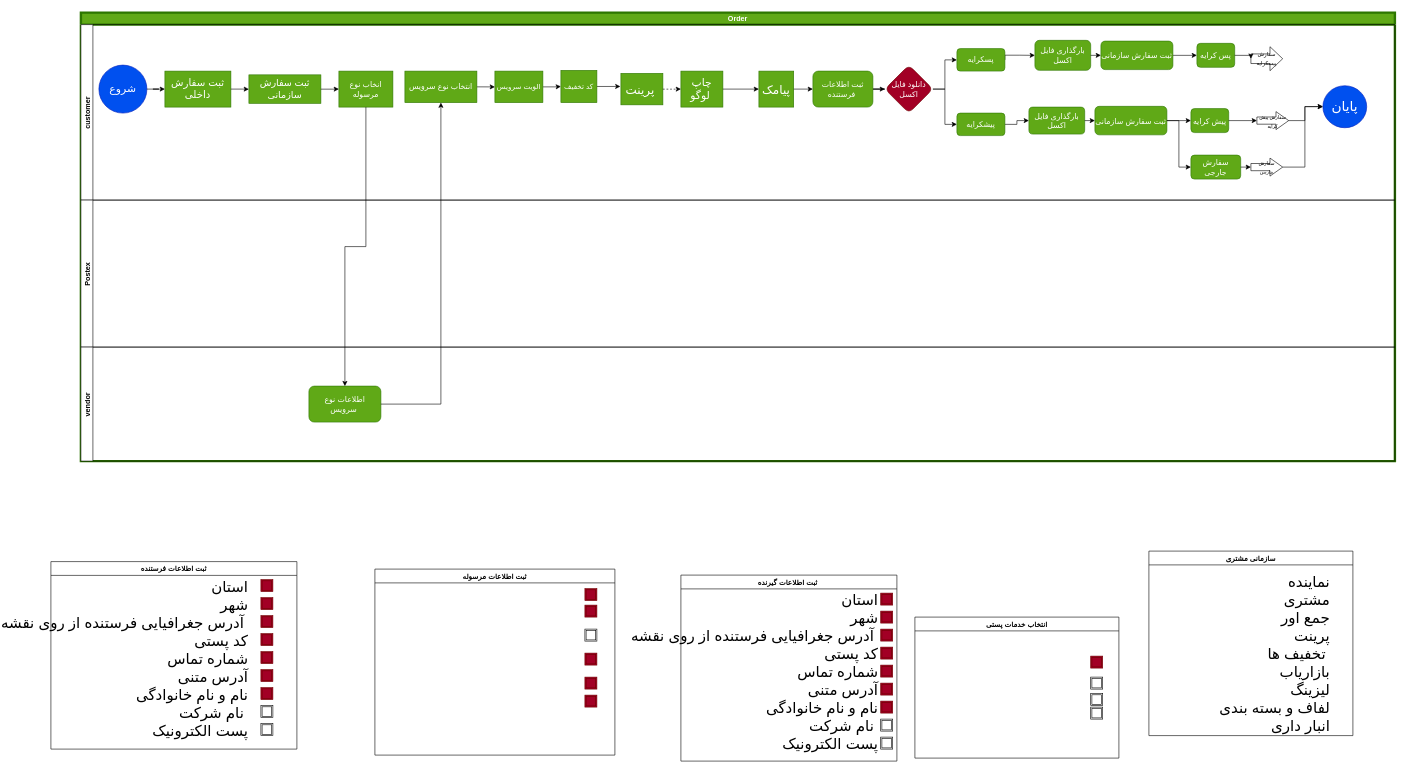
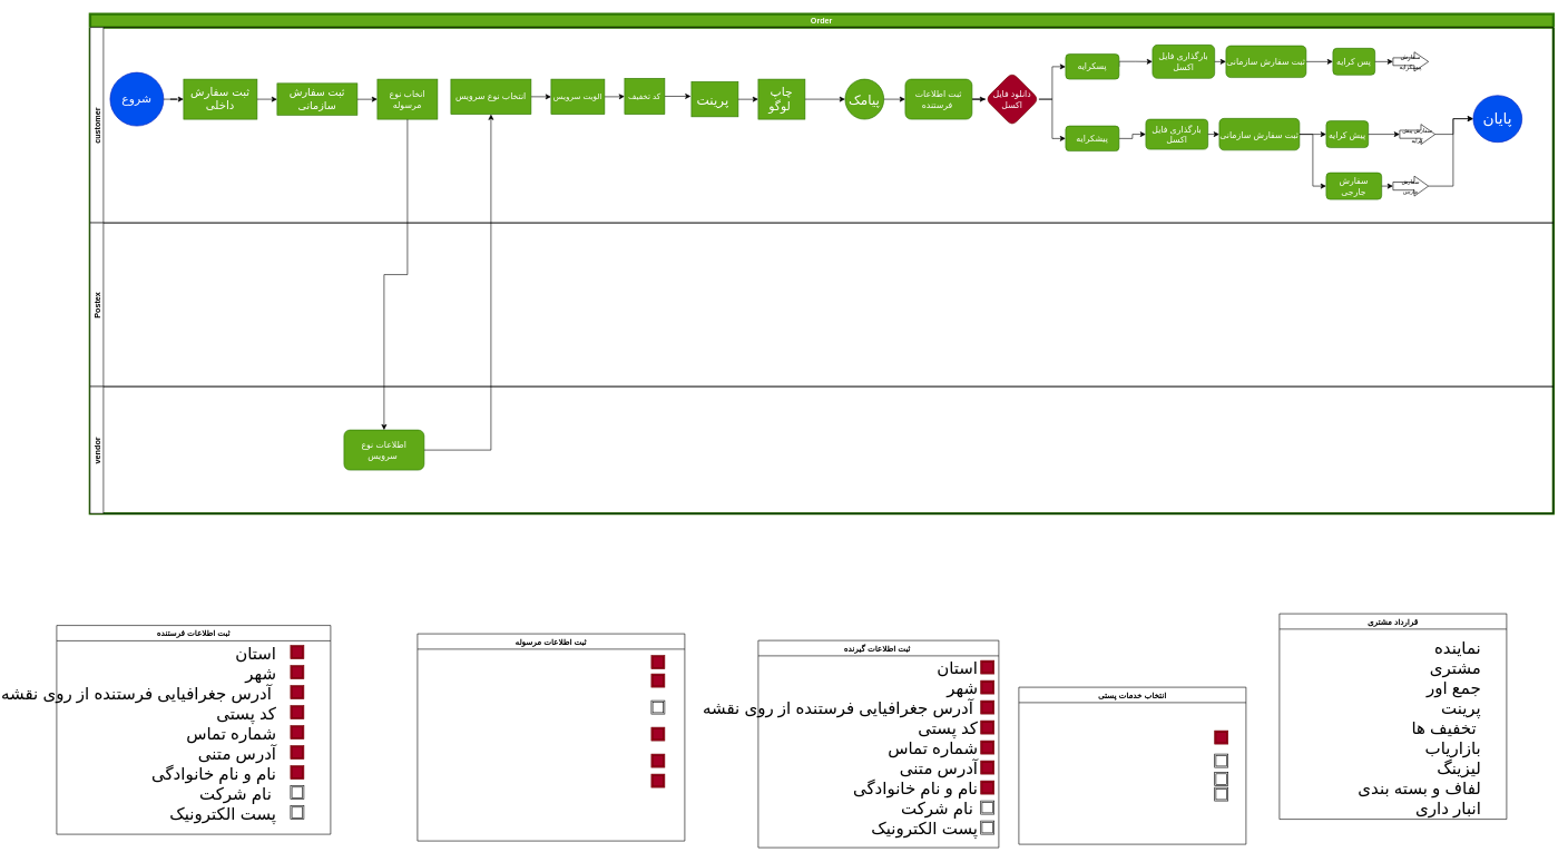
- <mxCell id="41" value="&lt;font style=&quot;font-size: 9px&quot;&gt;سفارش پیسکرایه&lt;/font&gt;" style="shape=singleArrow;whiteSpace=wrap;html=1;arrowWidth=0.4;arrowSize=0.4;rounded=0;" vertex="1" parent="3"><mxGeometry x="1950" y="36.88" width="53" height="40" as="geometry" /></mxCell>
+ <mxCell id="41" value="&lt;font style=&quot;font-size: 9px&quot;&gt;سفارش پیسکرایه&lt;/font&gt;" style="shape=singleArrow;whiteSpace=wrap;html=1;arrowWidth=0.4;arrowSize=0.4;rounded=0;" vertex="1" parent="3"><mxGeometry x="1950" y="36.88" width="53" height="28.75" as="geometry" /></mxCell>
- <mxCell id="7" value="" style="edgeStyle=orthogonalEdgeStyle;rounded=0;orthogonalLoop=1;jettySize=auto;html=1;dashed=1;" edge="1" parent="3" source="6" target="5"><mxGeometry relative="1" as="geometry" /></mxCell>
+ <mxCell id="7" value="" style="edgeStyle=orthogonalEdgeStyle;rounded=0;orthogonalLoop=1;jettySize=auto;html=1;" edge="1" parent="3" source="6" target="5"><mxGeometry relative="1" as="geometry" /></mxCell>
- <mxCell id="19" value="&lt;font face=&quot;helvetica&quot;&gt;&lt;span style=&quot;font-size: 20px&quot;&gt;پیامک&lt;/span&gt;&lt;/font&gt;" style="whiteSpace=wrap;html=1;fontSize=13;fontColor=#ffffff;strokeColor=#2D7600;fillColor=#60a917;" vertex="1" parent="3"><mxGeometry x="1130" y="77.5" width="58" height="60" as="geometry" /></mxCell>
+ <mxCell id="19" value="&lt;font face=&quot;helvetica&quot;&gt;&lt;span style=&quot;font-size: 20px&quot;&gt;پیامک&lt;/span&gt;&lt;/font&gt;" style="ellipse;whiteSpace=wrap;html=1;fontSize=13;fontColor=#ffffff;strokeColor=#2D7600;fillColor=#60a917;" vertex="1" parent="3"><mxGeometry x="1130" y="77.5" width="58" height="60" as="geometry" /></mxCell>
- <mxCell id="79" value="سازمانی مشتری" style="swimlane;fontColor=#000000;" vertex="1" parent="1"><mxGeometry x="1850" y="918" width="340" height="307.5" as="geometry"><mxRectangle x="130" y="1140" width="90" height="23" as="alternateBounds" /></mxGeometry></mxCell>
+ <mxCell id="79" value="قرارداد مشتری" style="swimlane;fontColor=#000000;" vertex="1" parent="1"><mxGeometry x="1850" y="918" width="340" height="307.5" as="geometry"><mxRectangle x="130" y="1140" width="90" height="23" as="alternateBounds" /></mxGeometry></mxCell>
